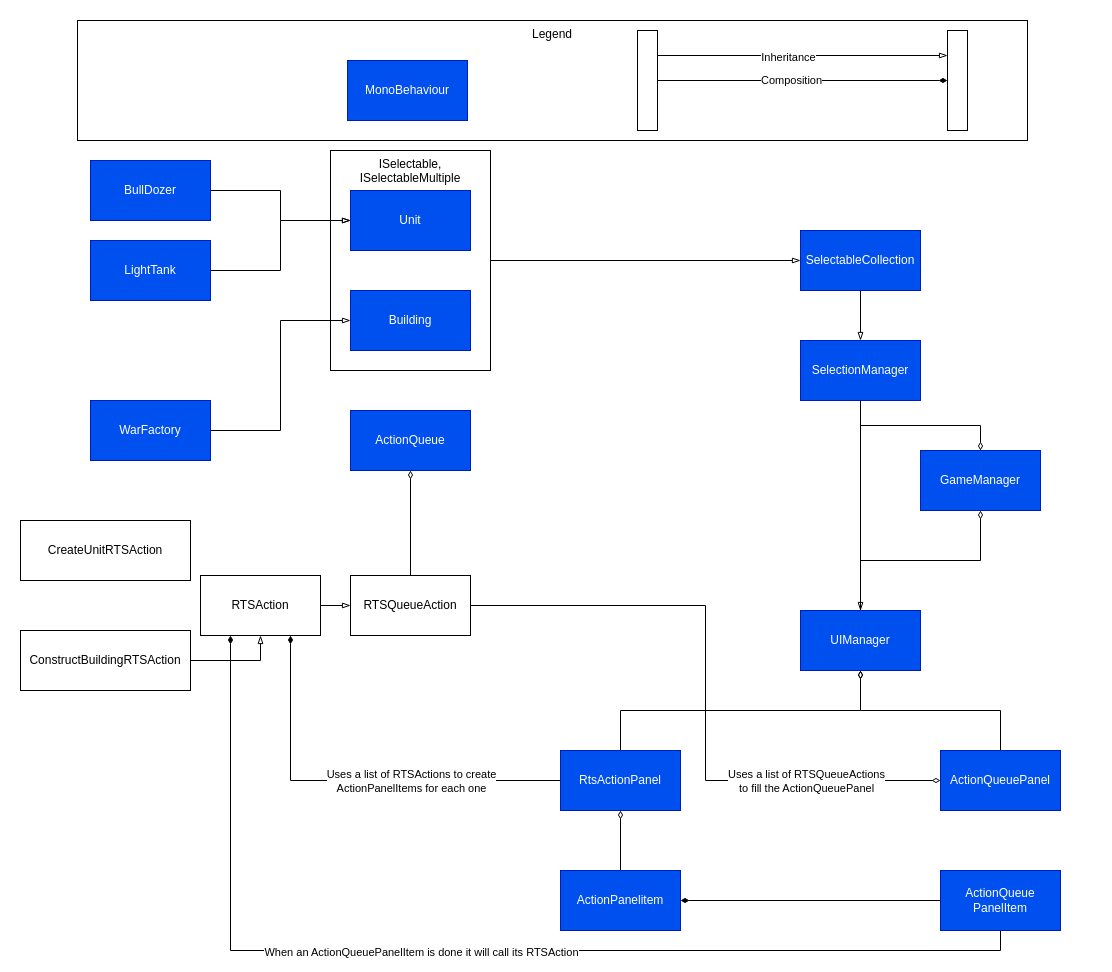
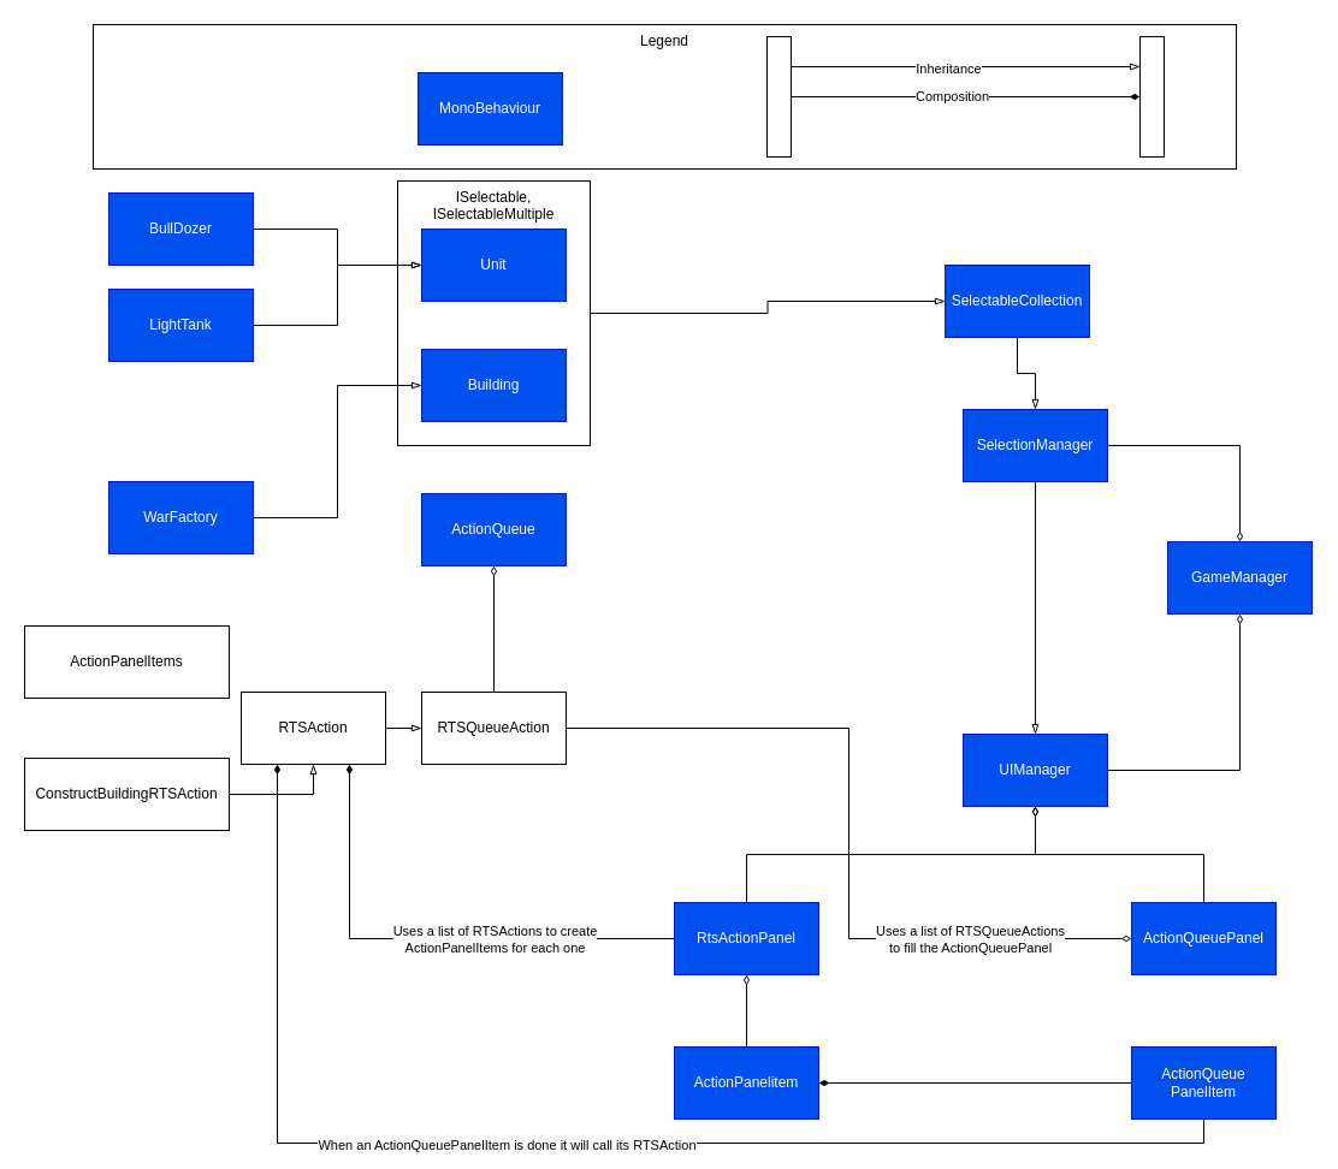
- <mxCell id="16" value="SelectableCollection" style="whiteSpace=wrap;html=1;fillColor=#0050ef;fontColor=#ffffff;strokeColor=#001DBC;" parent="1" vertex="1"><mxGeometry x="800" y="230" width="120" height="60" as="geometry" /></mxCell>
+ <mxCell id="16" value="SelectableCollection" style="whiteSpace=wrap;html=1;fillColor=#0050ef;fontColor=#ffffff;strokeColor=#001DBC;" parent="1" vertex="1"><mxGeometry x="785" y="220" width="120" height="60" as="geometry" /></mxCell>
- <mxCell id="3" value="GameManager" style="rounded=0;whiteSpace=wrap;html=1;fillColor=#0050ef;fontColor=#ffffff;strokeColor=#001DBC;" parent="1" vertex="1"><mxGeometry x="920" y="450" width="120" height="60" as="geometry" /></mxCell>
+ <mxCell id="3" value="GameManager" style="rounded=0;whiteSpace=wrap;html=1;fillColor=#0050ef;fontColor=#ffffff;strokeColor=#001DBC;" parent="1" vertex="1"><mxGeometry x="970" y="450" width="120" height="60" as="geometry" /></mxCell>
- <mxCell id="35" value="CreateUnitRTSAction" style="whiteSpace=wrap;html=1;" parent="1" vertex="1"><mxGeometry x="20" y="520" width="170" height="60" as="geometry" /></mxCell>
+ <mxCell id="35" value="ActionPanelItems" style="whiteSpace=wrap;html=1;" parent="1" vertex="1"><mxGeometry x="20" y="520" width="170" height="60" as="geometry" /></mxCell>
